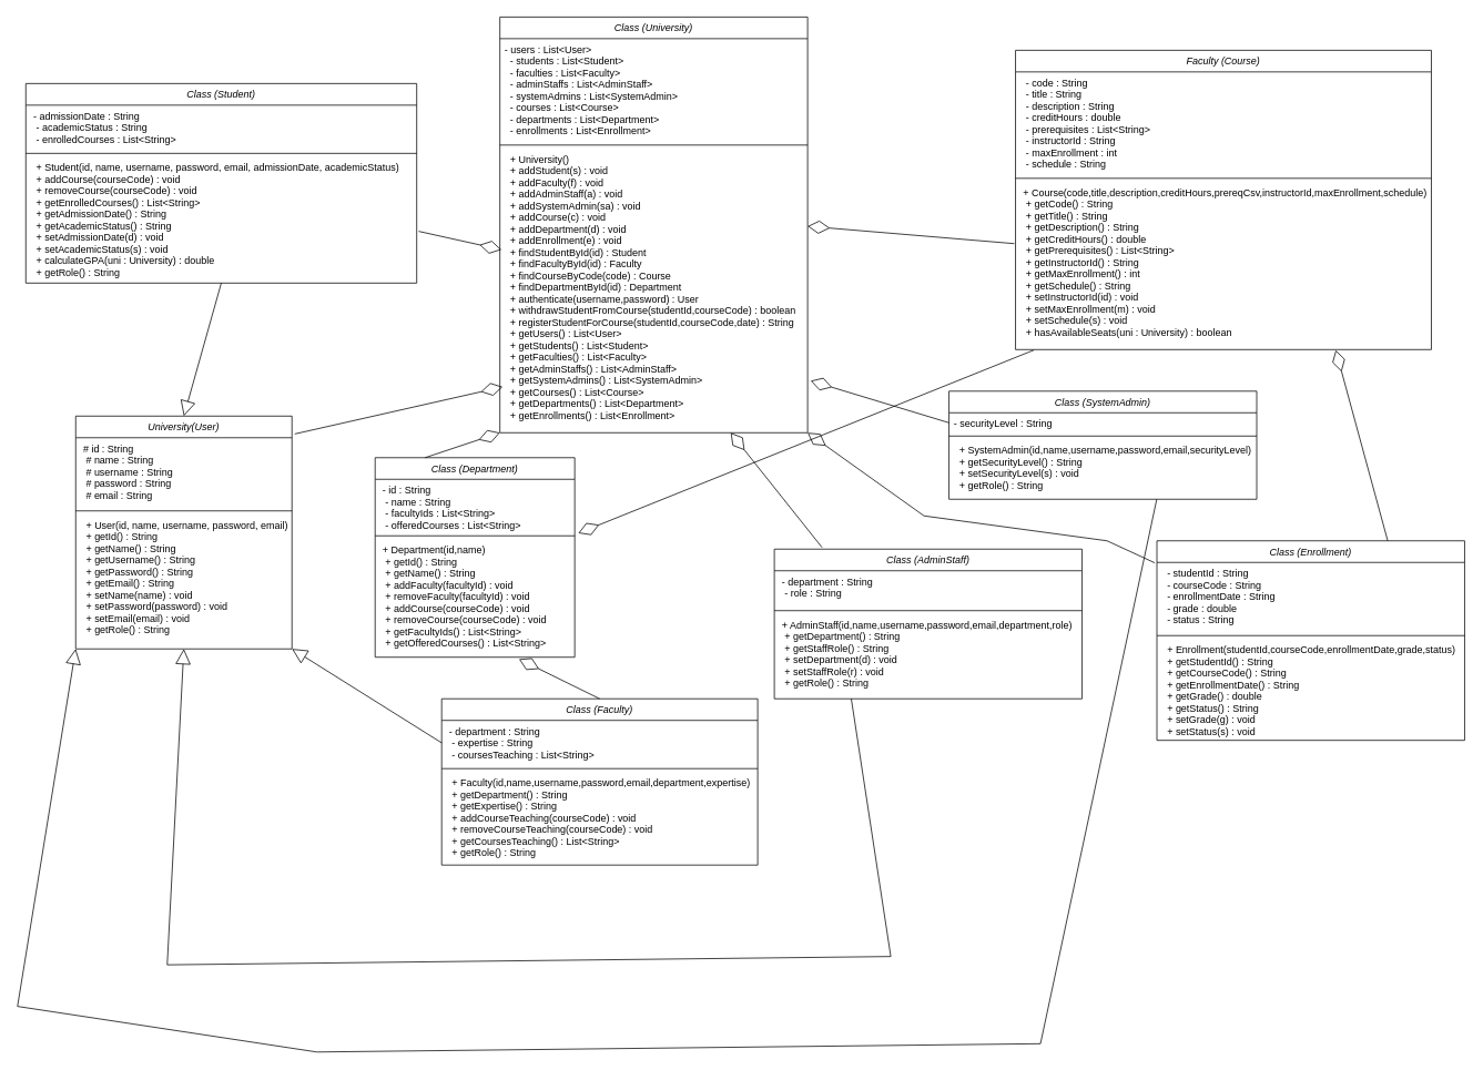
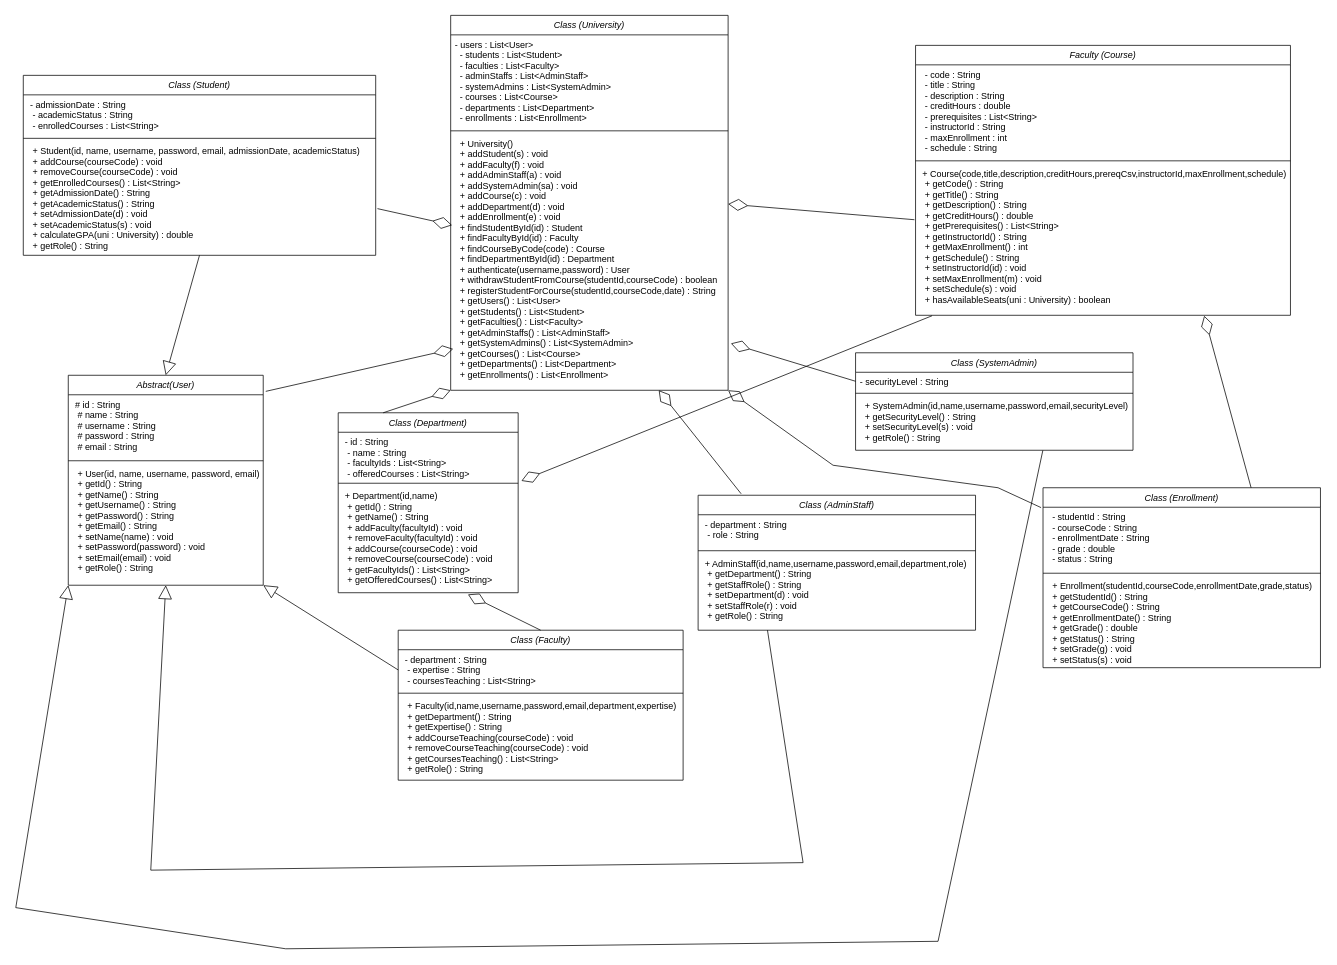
- <mxCell id="34" value="University(User)" style="swimlane;fontStyle=2;align=center;verticalAlign=top;childLayout=stackLayout;horizontal=1;startSize=26;horizontalStack=0;resizeParent=1;resizeLast=0;collapsible=1;marginBottom=0;rounded=0;shadow=0;strokeWidth=1;" vertex="1" parent="1"><mxGeometry x="90" y="500" width="260" height="280" as="geometry"><mxRectangle x="230" y="140" width="160" height="26" as="alternateBounds" /></mxGeometry></mxCell>
+ <mxCell id="34" value="Abstract(User)" style="swimlane;fontStyle=2;align=center;verticalAlign=top;childLayout=stackLayout;horizontal=1;startSize=26;horizontalStack=0;resizeParent=1;resizeLast=0;collapsible=1;marginBottom=0;rounded=0;shadow=0;strokeWidth=1;" vertex="1" parent="1"><mxGeometry x="90" y="500" width="260" height="280" as="geometry"><mxRectangle x="230" y="140" width="160" height="26" as="alternateBounds" /></mxGeometry></mxCell>
